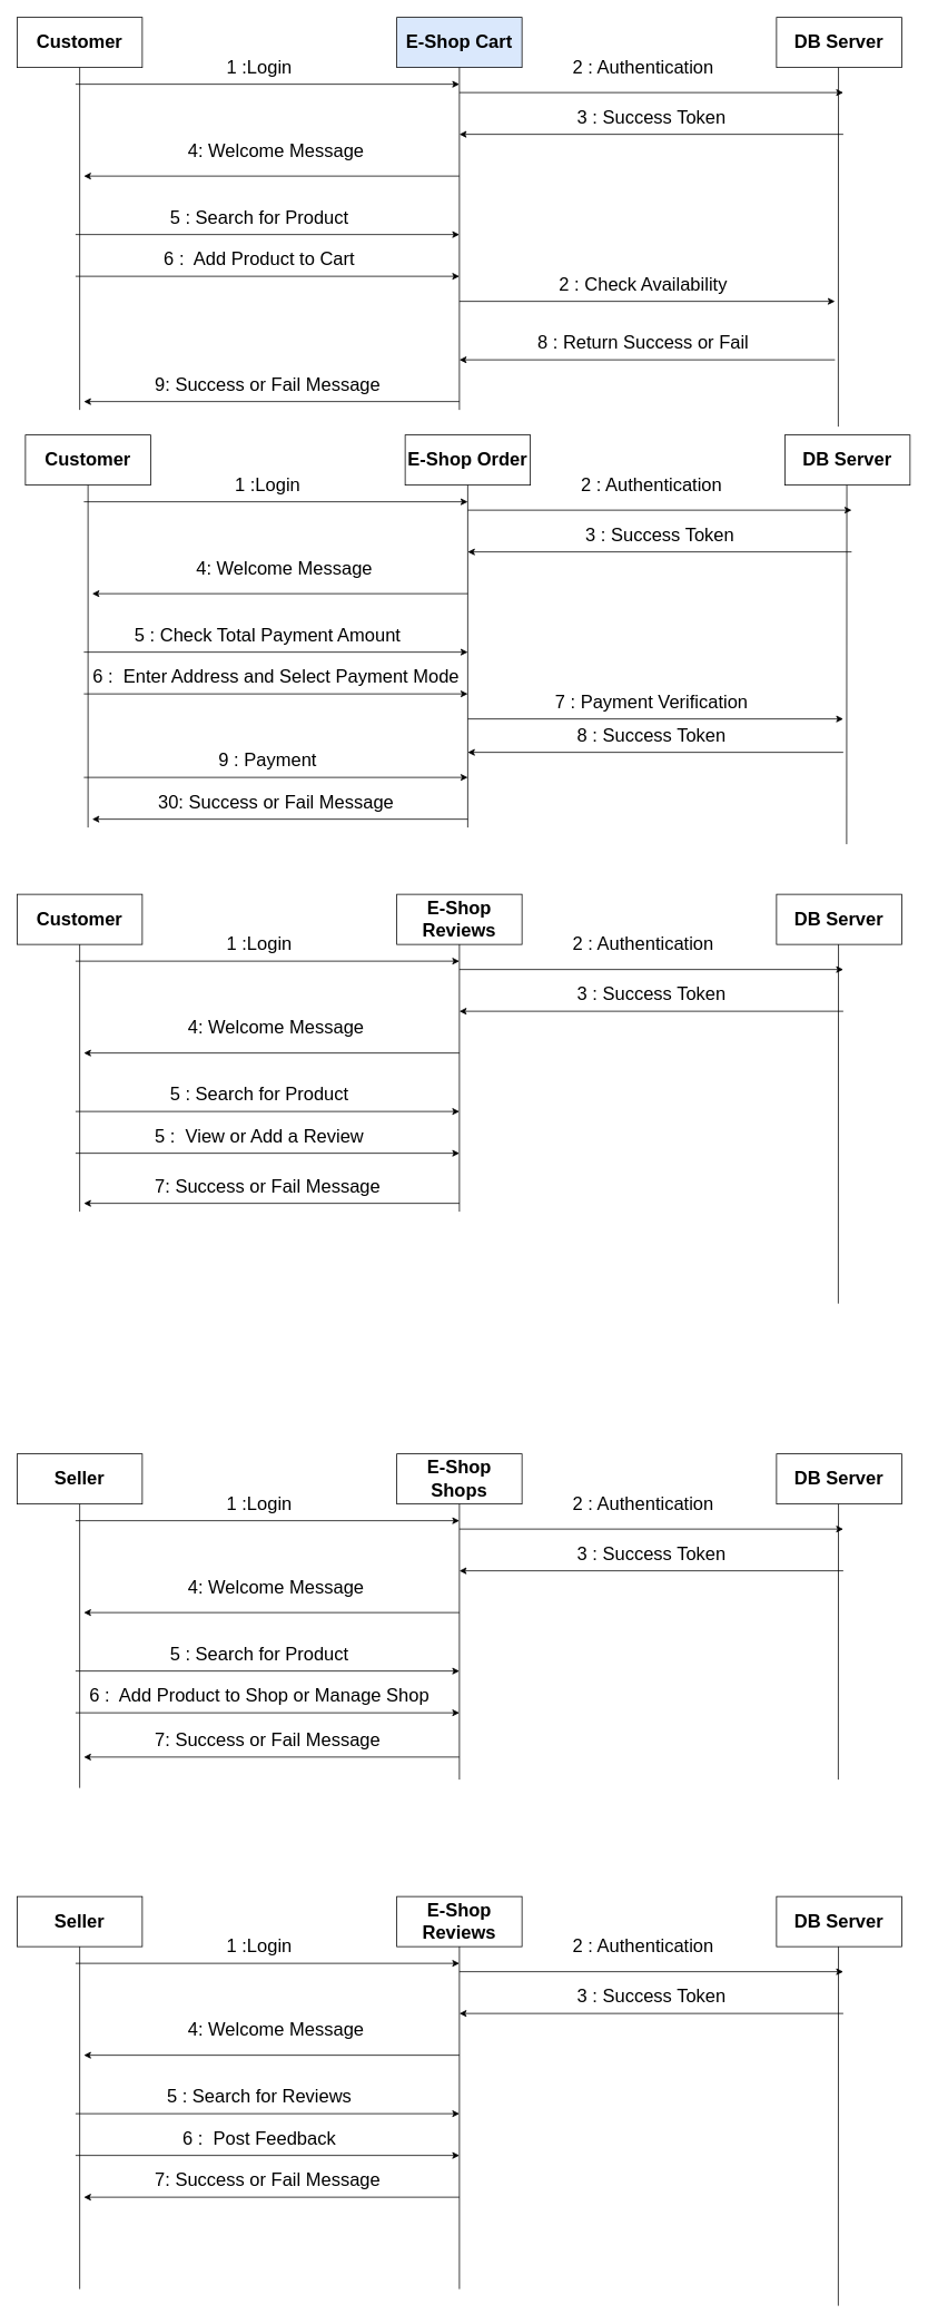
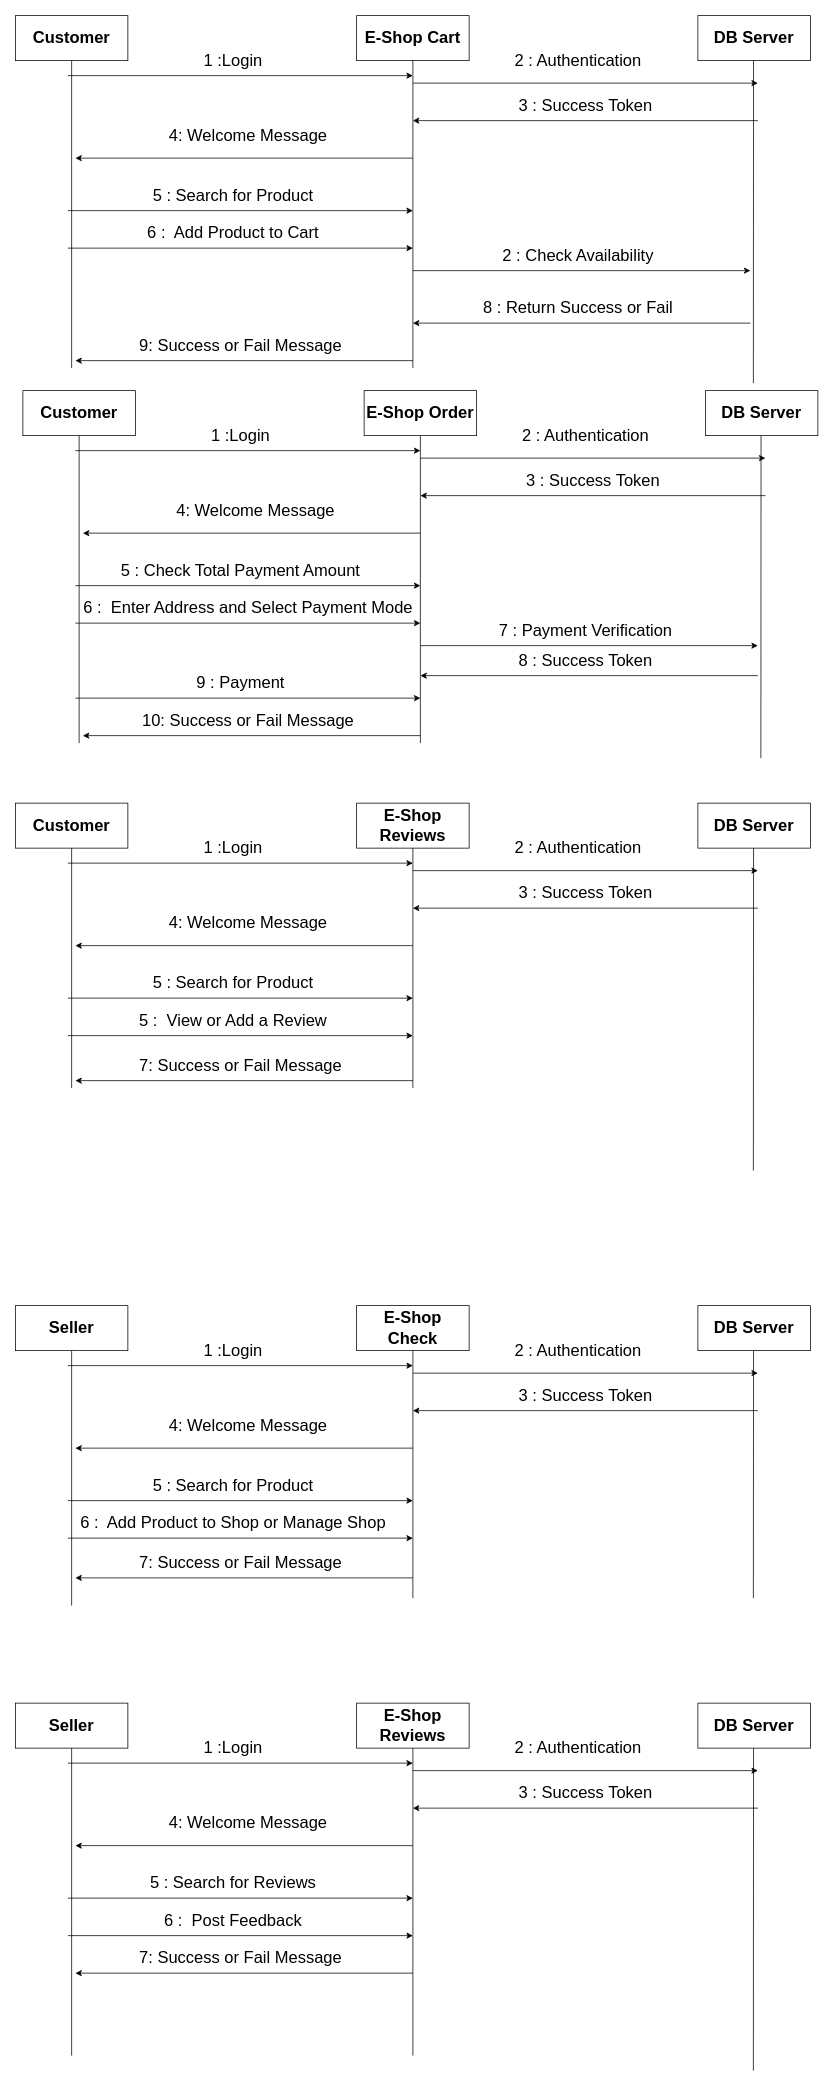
- <mxCell id="3" value="&lt;font size=&quot;1&quot;&gt;&lt;b style=&quot;font-size: 22px;&quot;&gt;E-Shop Cart&lt;/b&gt;&lt;/font&gt;" style="rounded=0;whiteSpace=wrap;html=1;fillColor=#dae8fc;" vertex="1" parent="1"><mxGeometry x="475" y="20" width="150" height="60" as="geometry" /></mxCell>
+ <mxCell id="3" value="&lt;font size=&quot;1&quot;&gt;&lt;b style=&quot;font-size: 22px;&quot;&gt;E-Shop Cart&lt;/b&gt;&lt;/font&gt;" style="rounded=0;whiteSpace=wrap;html=1;" vertex="1" parent="1"><mxGeometry x="475" y="20" width="150" height="60" as="geometry" /></mxCell>
- <mxCell id="49" value="30: Success or Fail Message" style="text;html=1;align=center;verticalAlign=middle;resizable=0;points=[];autosize=1;strokeColor=none;fillColor=none;fontSize=22;" vertex="1" parent="1"><mxGeometry x="175" y="940" width="310" height="40" as="geometry" /></mxCell>
+ <mxCell id="49" value="10: Success or Fail Message" style="text;html=1;align=center;verticalAlign=middle;resizable=0;points=[];autosize=1;strokeColor=none;fillColor=none;fontSize=22;" vertex="1" parent="1"><mxGeometry x="175" y="940" width="310" height="40" as="geometry" /></mxCell>
- <mxCell id="71" value="&lt;font size=&quot;1&quot;&gt;&lt;b style=&quot;font-size: 22px;&quot;&gt;E-Shop Shops&lt;/b&gt;&lt;/font&gt;" style="rounded=0;whiteSpace=wrap;html=1;" vertex="1" parent="1"><mxGeometry x="475" y="1740" width="150" height="60" as="geometry" /></mxCell>
+ <mxCell id="71" value="&lt;font size=&quot;1&quot;&gt;&lt;b style=&quot;font-size: 22px;&quot;&gt;E-Shop Check&lt;/b&gt;&lt;/font&gt;" style="rounded=0;whiteSpace=wrap;html=1;" vertex="1" parent="1"><mxGeometry x="475" y="1740" width="150" height="60" as="geometry" /></mxCell>
